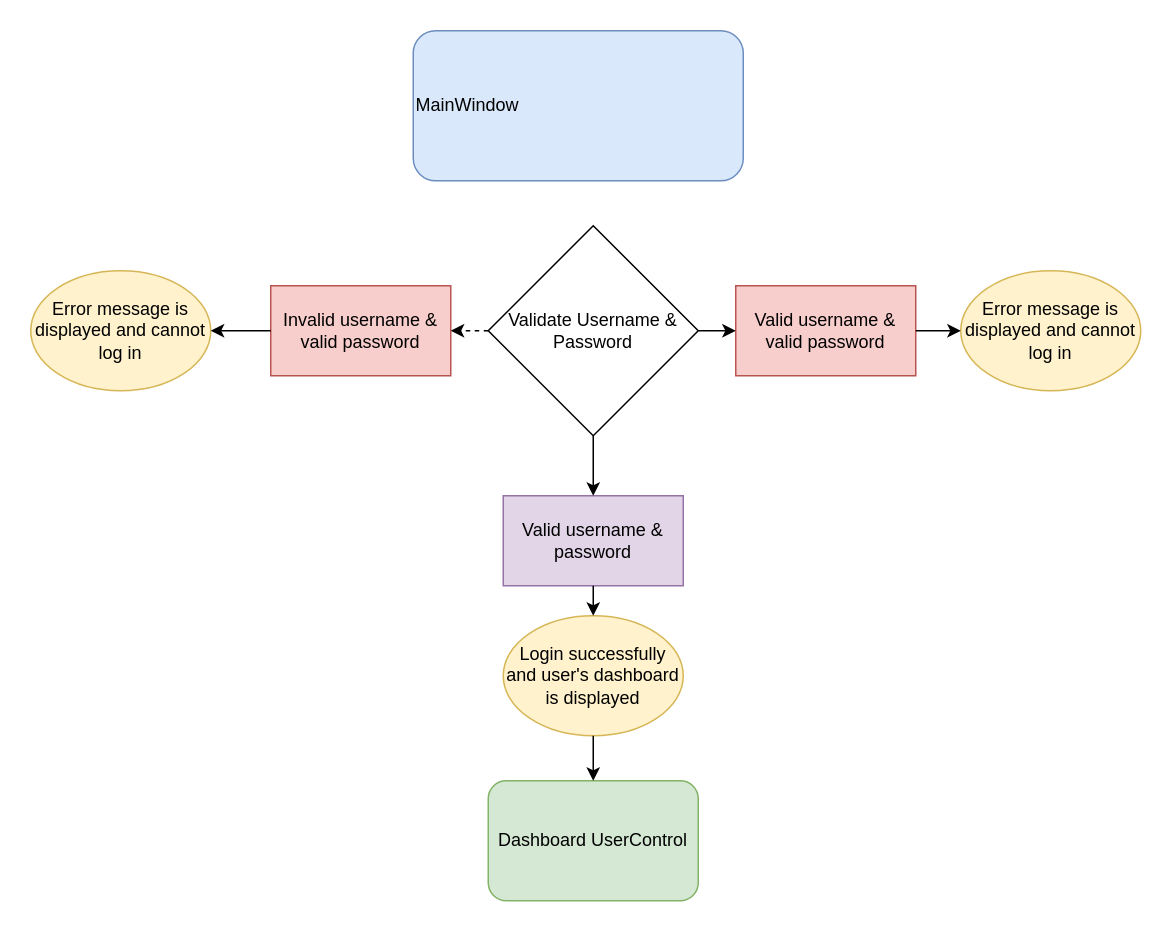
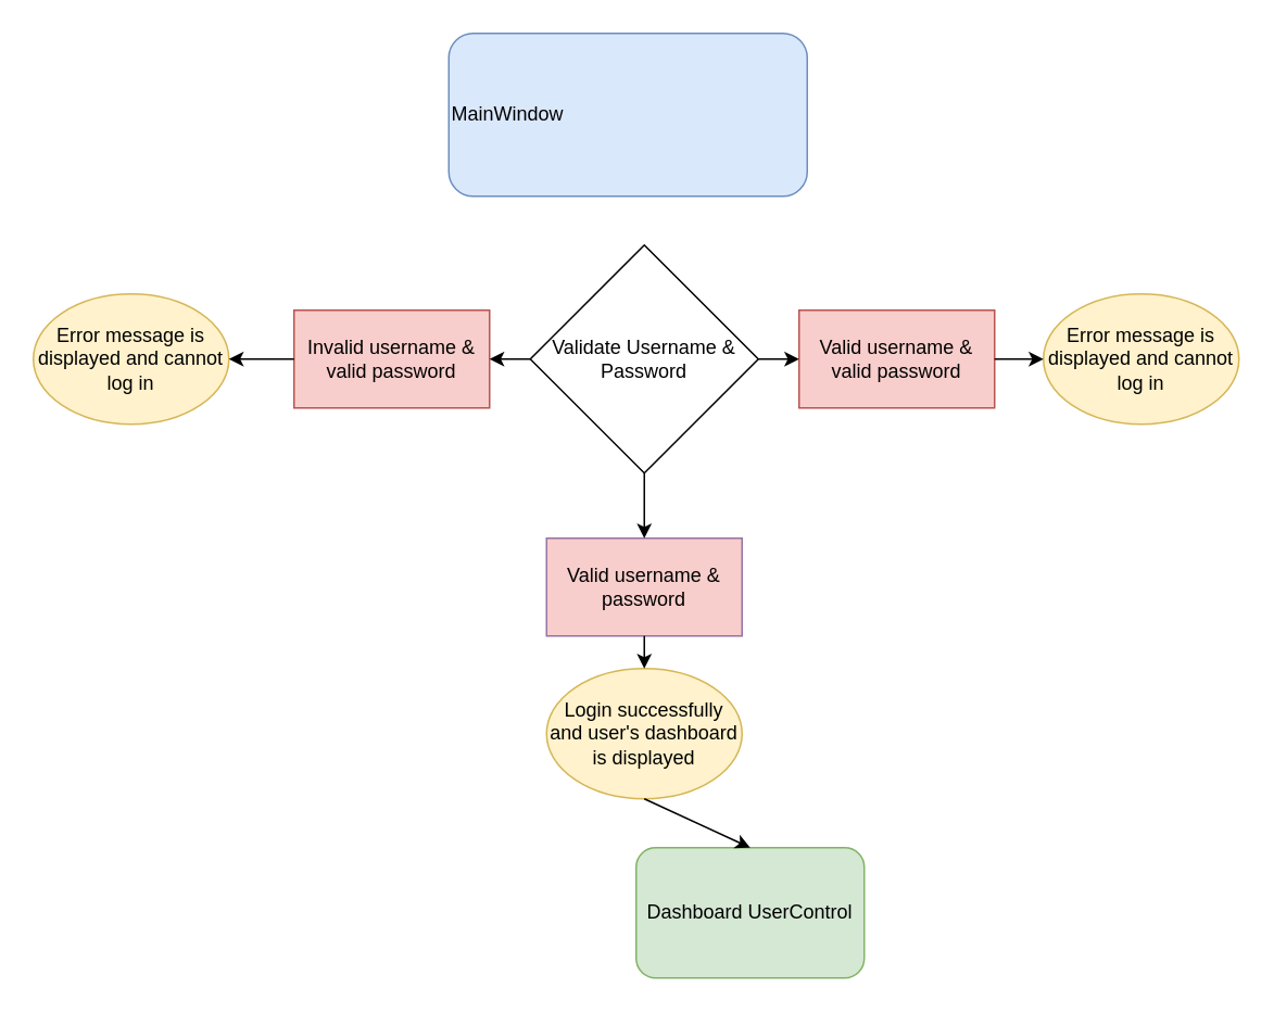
- <mxCell id="9" value="" style="endArrow=classic;html=1;rounded=0;exitX=0;exitY=0.5;exitDx=0;exitDy=0;entryX=1;entryY=0.5;entryDx=0;entryDy=0;dashed=1;" edge="1" parent="1" source="4" target="7"><mxGeometry width="50" height="50" relative="1" as="geometry"><mxPoint x="405" y="300" as="sourcePoint" /><mxPoint x="405" y="340" as="targetPoint" /></mxGeometry></mxCell>
+ <mxCell id="9" value="" style="endArrow=classic;html=1;rounded=0;exitX=0;exitY=0.5;exitDx=0;exitDy=0;entryX=1;entryY=0.5;entryDx=0;entryDy=0;" edge="1" parent="1" source="4" target="7"><mxGeometry width="50" height="50" relative="1" as="geometry"><mxPoint x="405" y="300" as="sourcePoint" /><mxPoint x="405" y="340" as="targetPoint" /></mxGeometry></mxCell>
- <mxCell id="5" value="Valid username &amp;amp; password" style="rounded=0;whiteSpace=wrap;html=1;fillColor=#e1d5e7;strokeColor=#9673a6;" vertex="1" parent="1"><mxGeometry x="335" y="330" width="120" height="60" as="geometry" /></mxCell>
+ <mxCell id="5" value="Valid username &amp;amp; password" style="rounded=0;whiteSpace=wrap;html=1;fillColor=#f8cecc;strokeColor=#9673a6;" vertex="1" parent="1"><mxGeometry x="335" y="330" width="120" height="60" as="geometry" /></mxCell>
- <mxCell id="3" value="Dashboard UserControl" style="rounded=1;whiteSpace=wrap;html=1;fillColor=#d5e8d4;strokeColor=#82b366;" vertex="1" parent="1"><mxGeometry x="325" y="520" width="140" height="80" as="geometry" /></mxCell>
+ <mxCell id="3" value="Dashboard UserControl" style="rounded=1;whiteSpace=wrap;html=1;fillColor=#d5e8d4;strokeColor=#82b366;" vertex="1" parent="1"><mxGeometry x="390" y="520" width="140" height="80" as="geometry" /></mxCell>
